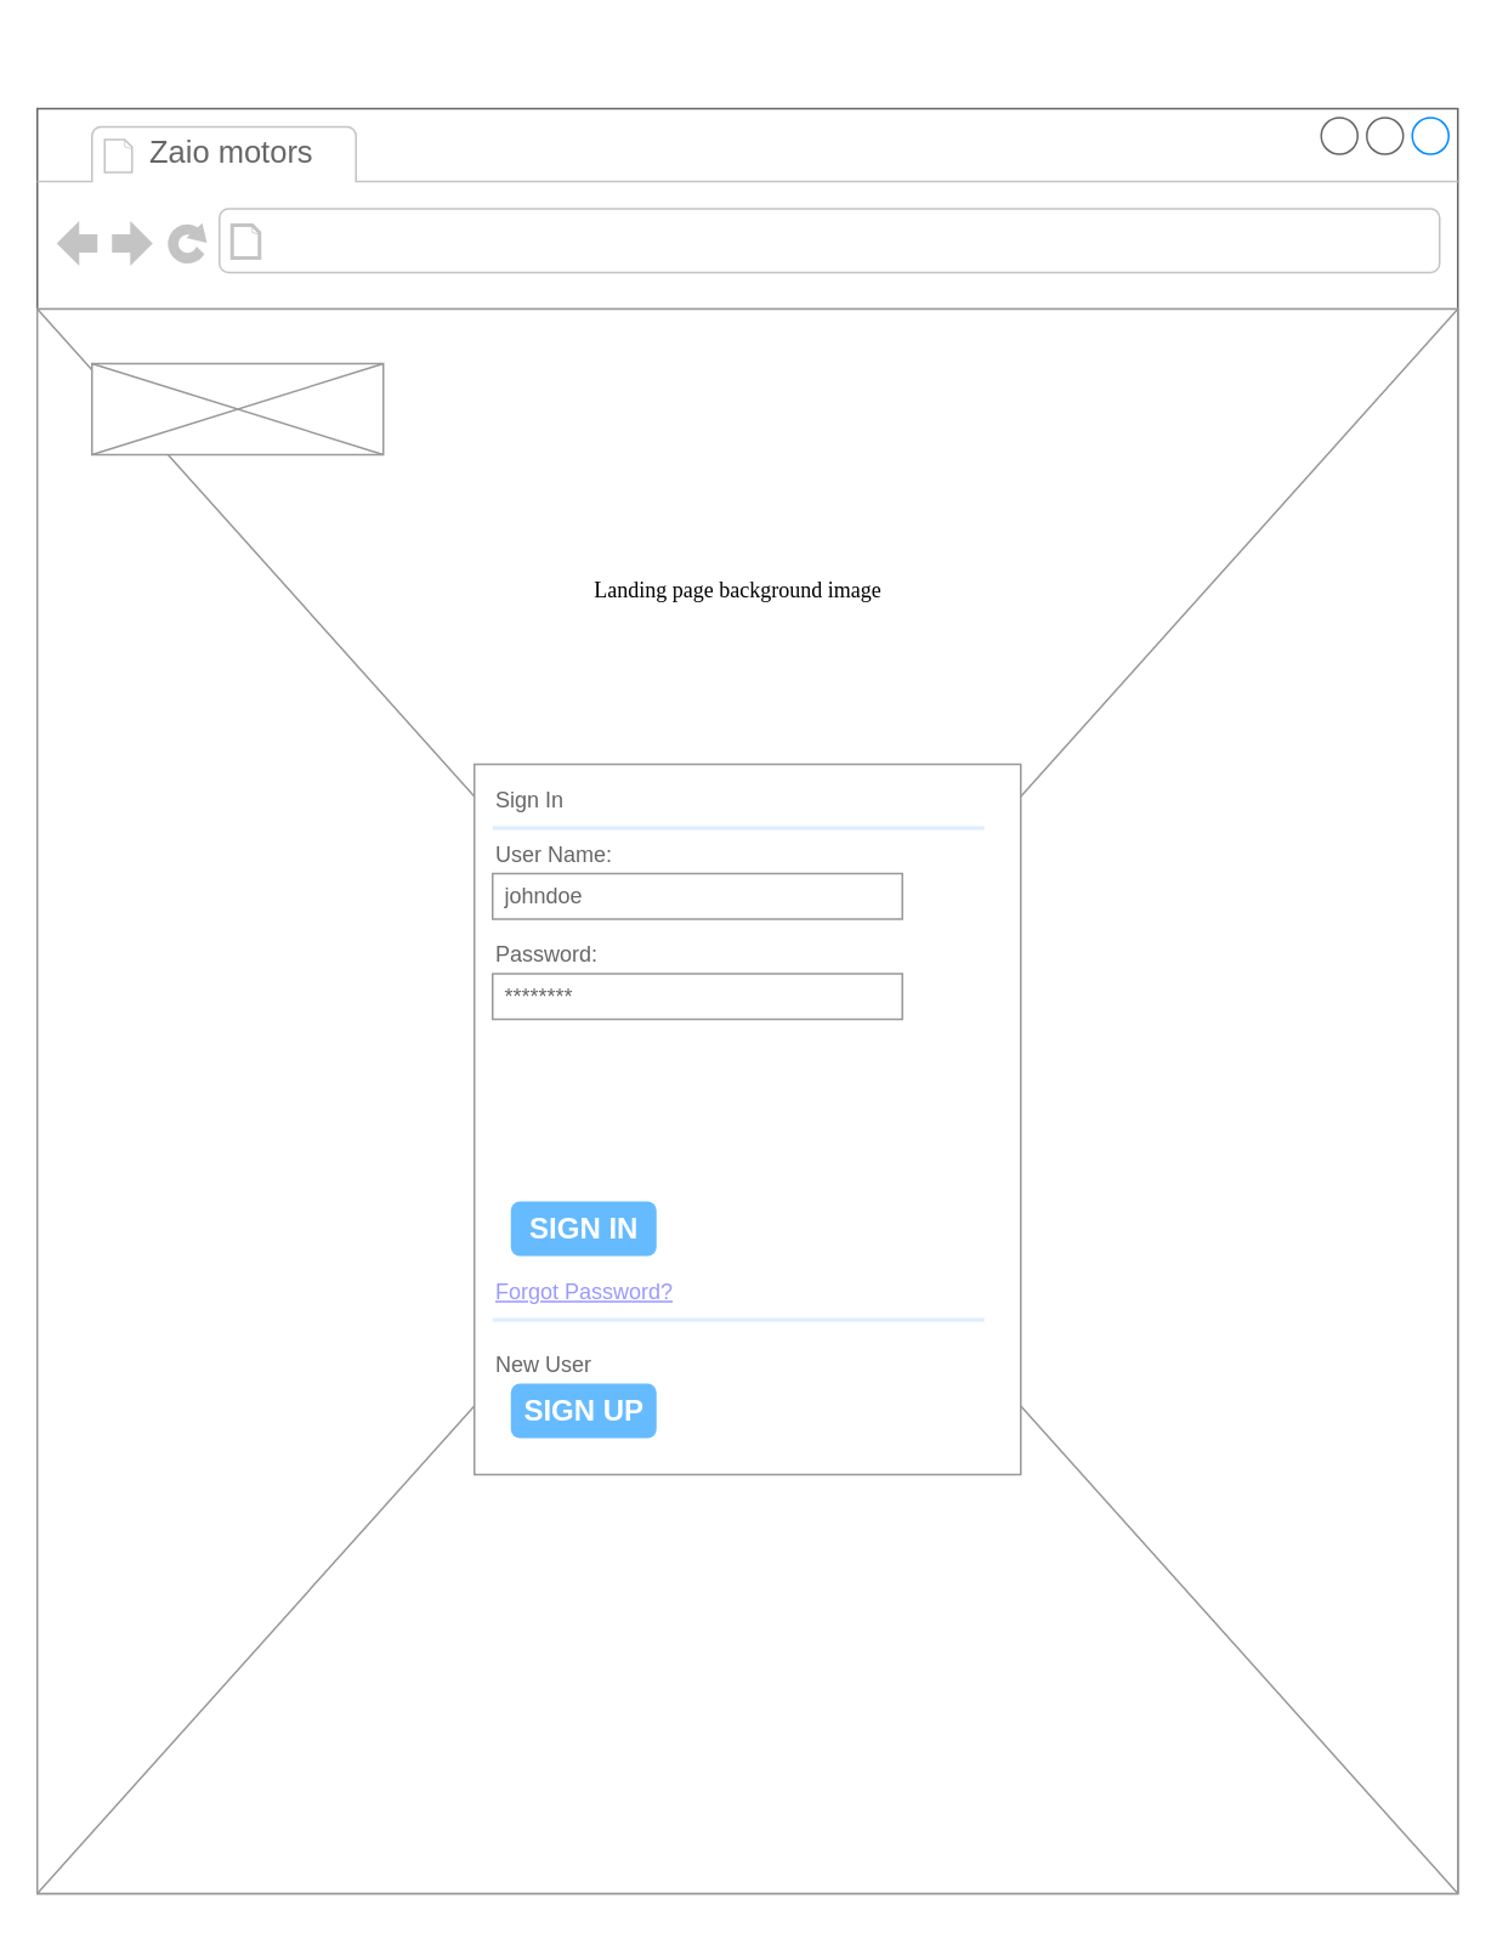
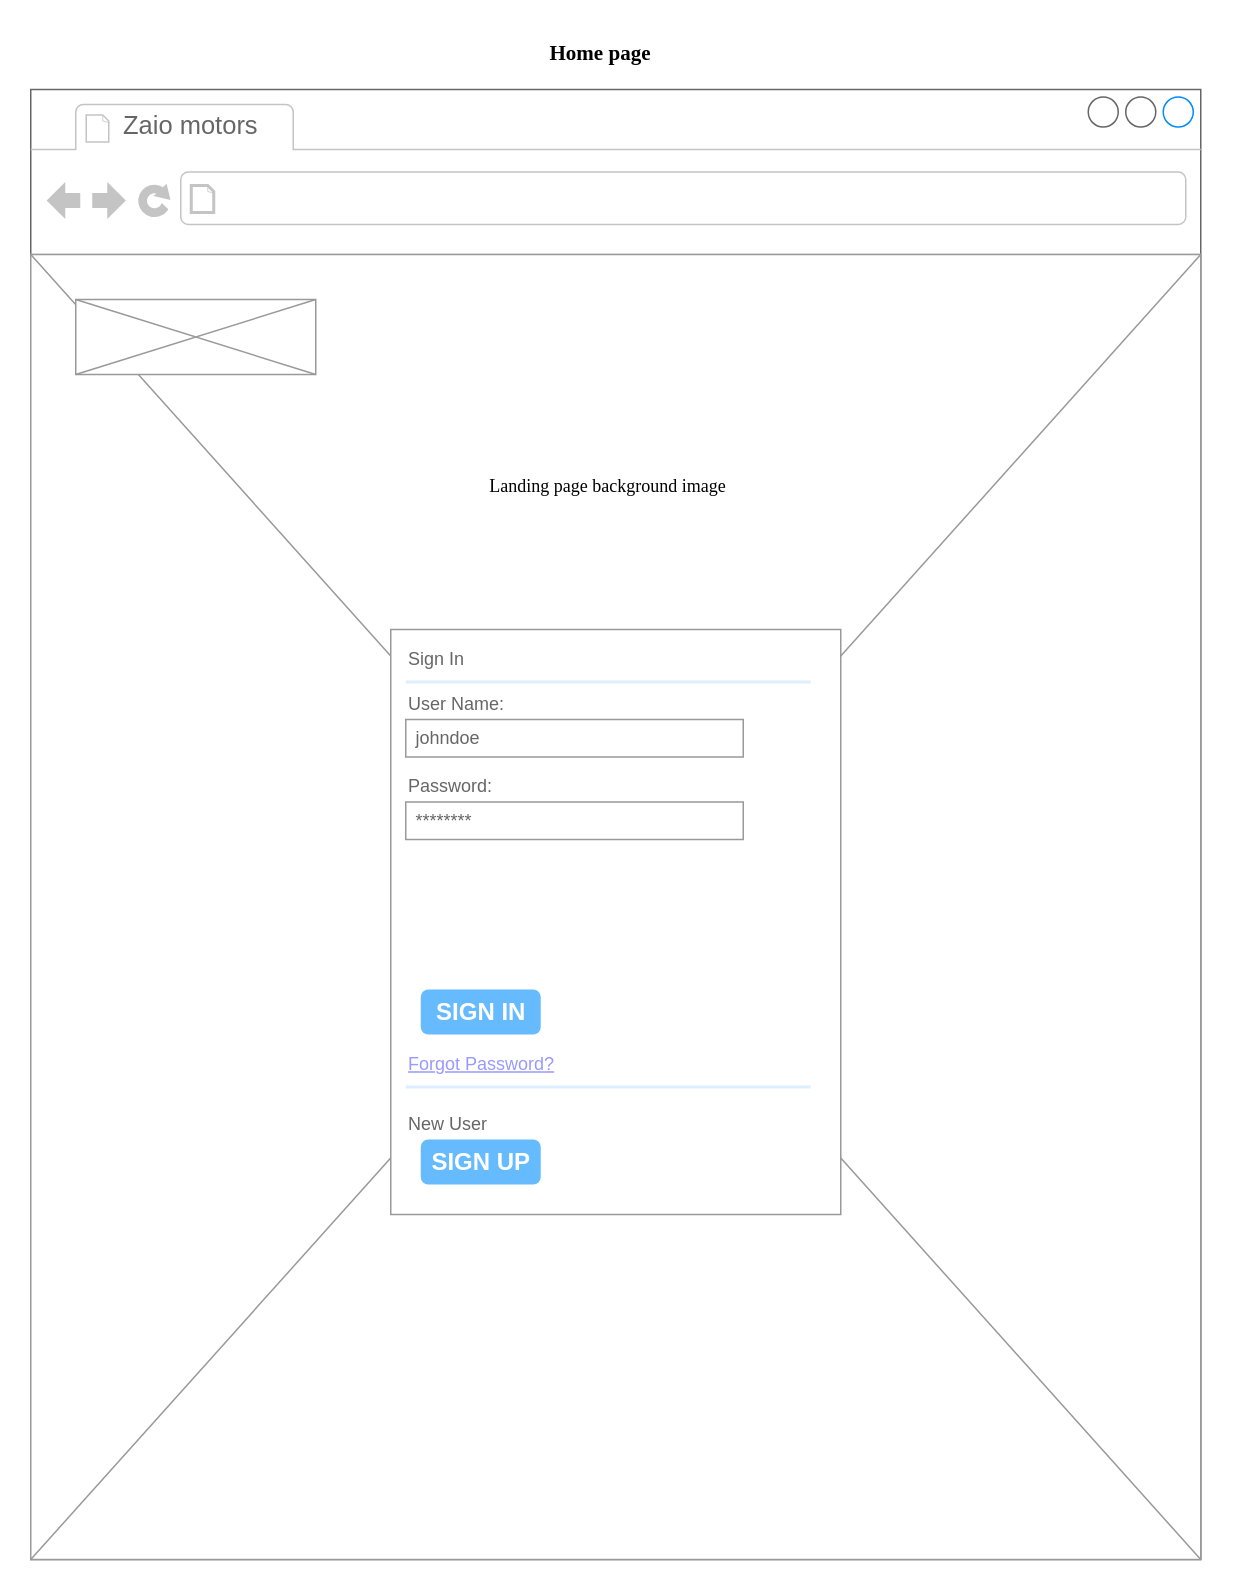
+ <mxCell id="2" value="&lt;h3&gt;Home page&lt;/h3&gt;" style="text;html=1;strokeColor=none;fillColor=none;align=center;verticalAlign=middle;whiteSpace=wrap;rounded=0;fontFamily=Tahoma;" vertex="1" parent="1"><mxGeometry x="20" y="20" width="760" height="30" as="geometry" /></mxCell>
